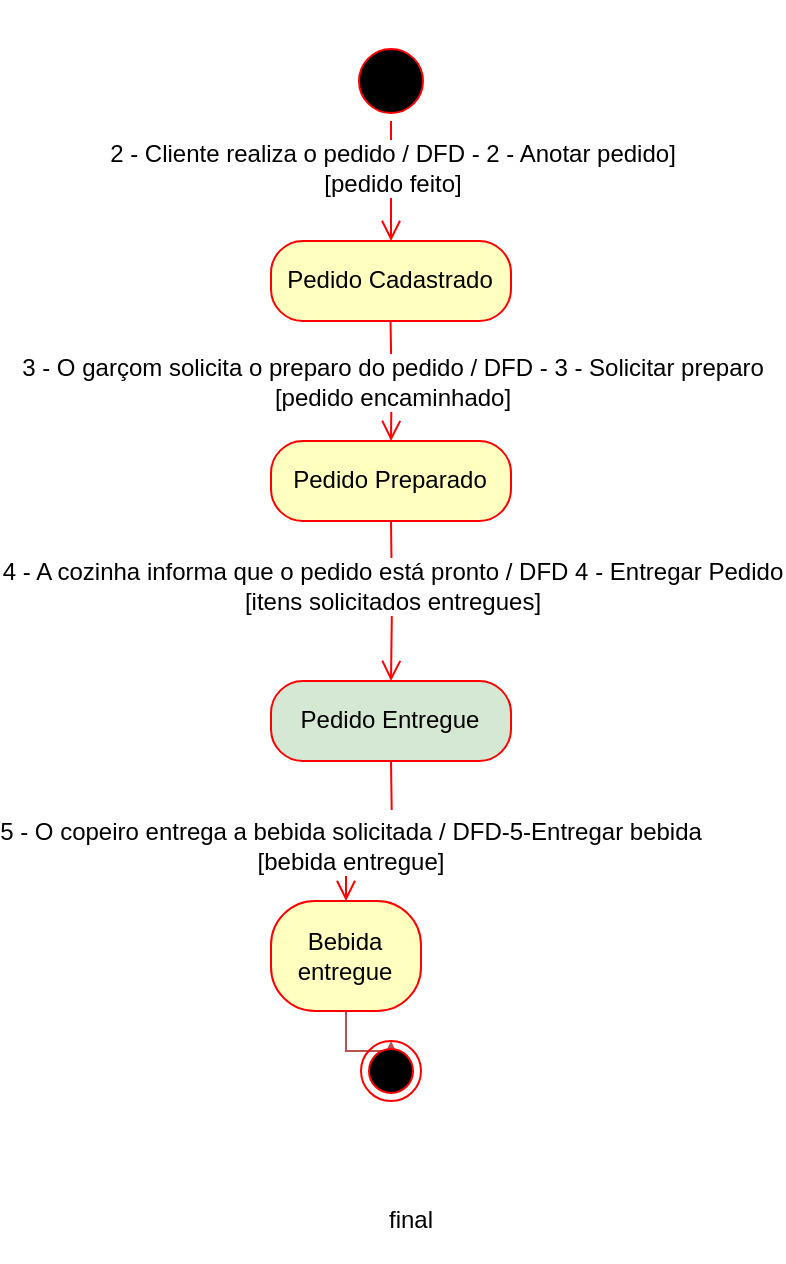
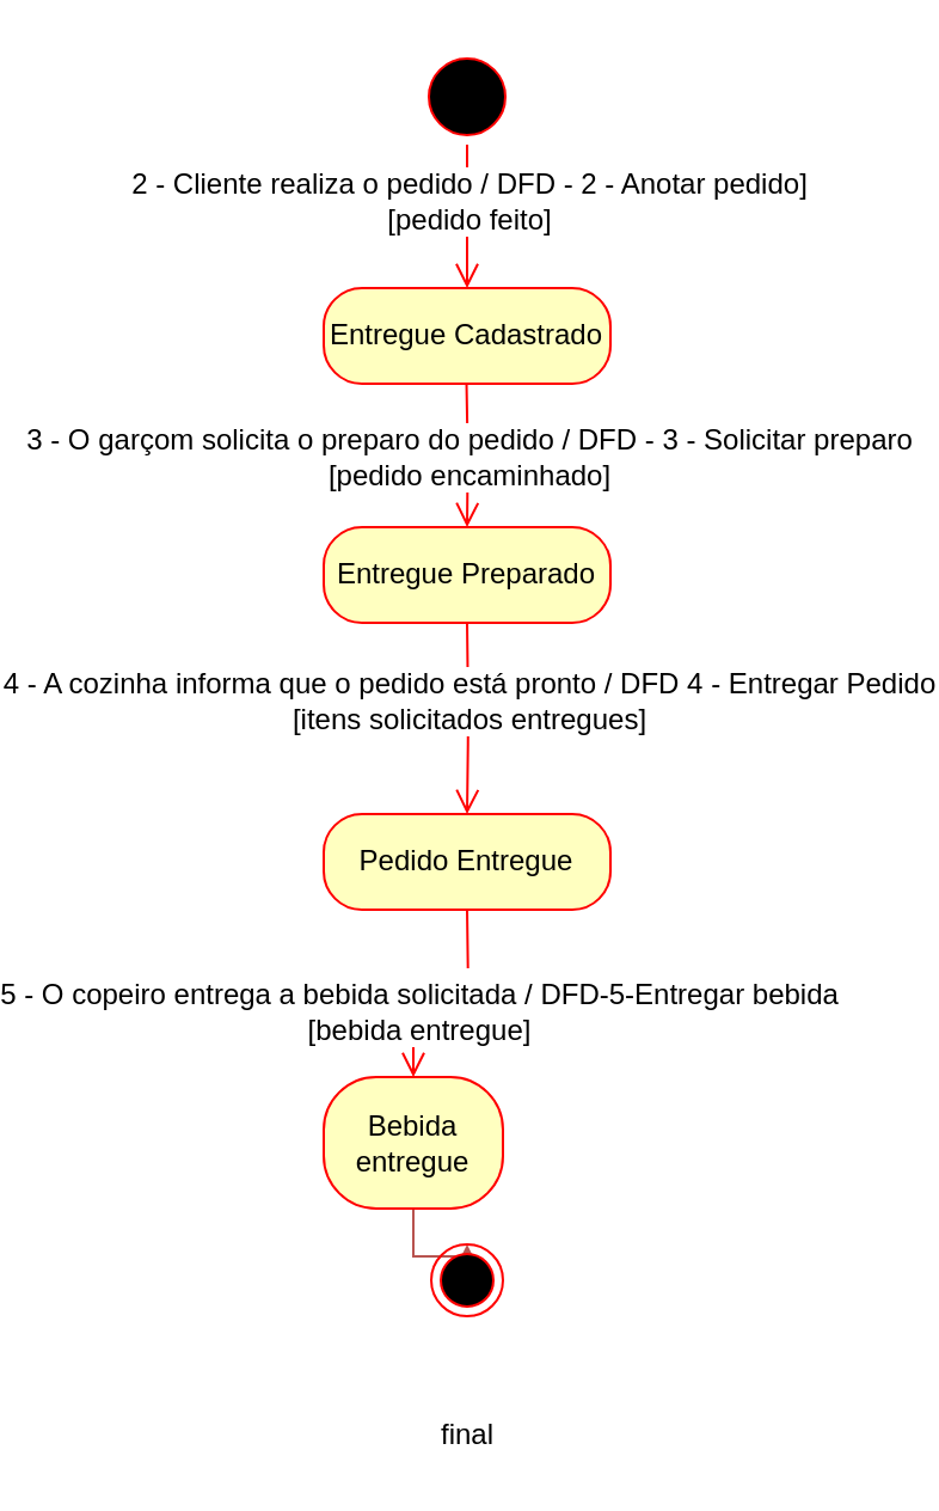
- <mxCell id="5" value="Pedido Cadastrado" style="rounded=1;whiteSpace=wrap;html=1;arcSize=40;fontColor=#000000;fillColor=#ffffc0;strokeColor=#ff0000;" parent="1" vertex="1"><mxGeometry x="20" y="120" width="120" height="40" as="geometry" /></mxCell>
+ <mxCell id="5" value="Entregue Cadastrado" style="rounded=1;whiteSpace=wrap;html=1;arcSize=40;fontColor=#000000;fillColor=#ffffc0;strokeColor=#ff0000;" parent="1" vertex="1"><mxGeometry x="20" y="120" width="120" height="40" as="geometry" /></mxCell>
- <mxCell id="7" value="Pedido Preparado" style="rounded=1;whiteSpace=wrap;html=1;arcSize=40;fontColor=#000000;fillColor=#ffffc0;strokeColor=#ff0000;" parent="1" vertex="1"><mxGeometry x="20" y="220" width="120" height="40" as="geometry" /></mxCell>
+ <mxCell id="7" value="Entregue Preparado" style="rounded=1;whiteSpace=wrap;html=1;arcSize=40;fontColor=#000000;fillColor=#ffffc0;strokeColor=#ff0000;" parent="1" vertex="1"><mxGeometry x="20" y="220" width="120" height="40" as="geometry" /></mxCell>
- <mxCell id="8" value="Pedido Entregue" style="rounded=1;whiteSpace=wrap;html=1;arcSize=40;fontColor=#000000;fillColor=#d5e8d4;strokeColor=#ff0000;" parent="1" vertex="1"><mxGeometry x="20" y="340" width="120" height="40" as="geometry" /></mxCell>
+ <mxCell id="8" value="Pedido Entregue" style="rounded=1;whiteSpace=wrap;html=1;arcSize=40;fontColor=#000000;fillColor=#ffffc0;strokeColor=#ff0000;" parent="1" vertex="1"><mxGeometry x="20" y="340" width="120" height="40" as="geometry" /></mxCell>
- <mxCell id="17" value="final" style="text;html=1;align=center;verticalAlign=middle;resizable=0;points=[];autosize=1;" parent="1" vertex="1"><mxGeometry x="70" y="600" width="40" height="20" as="geometry" /></mxCell>
+ <mxCell id="17" value="final" style="text;html=1;align=center;verticalAlign=middle;resizable=0;points=[];autosize=1;" parent="1" vertex="1"><mxGeometry x="60" y="590" width="40" height="20" as="geometry" /></mxCell>
